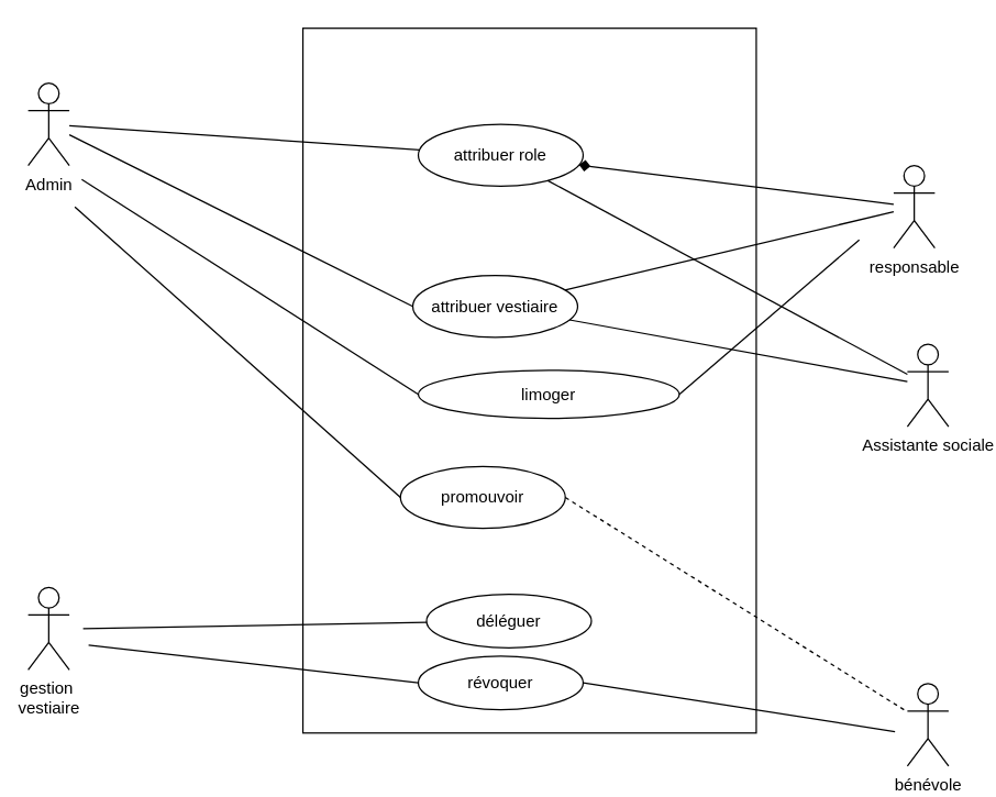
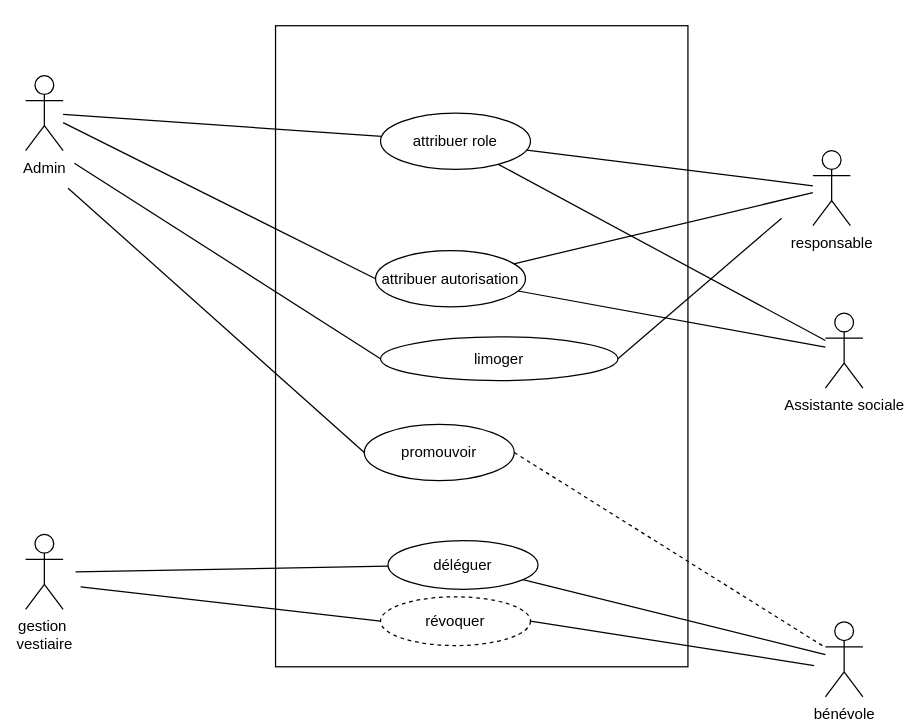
- <mxCell id="14" value="" style="endArrow=diamond;html=1;rounded=0;" parent="1" source="6" target="3" edge="1"><mxGeometry width="50" height="50" relative="1" as="geometry"><mxPoint x="340" y="270" as="sourcePoint" /><mxPoint x="390" y="220" as="targetPoint" /></mxGeometry></mxCell>
+ <mxCell id="14" value="" style="endArrow=none;html=1;rounded=0;" parent="1" source="6" target="3" edge="1"><mxGeometry width="50" height="50" relative="1" as="geometry"><mxPoint x="340" y="270" as="sourcePoint" /><mxPoint x="390" y="220" as="targetPoint" /></mxGeometry></mxCell>
- <mxCell id="8" value="attribuer vestiaire" style="ellipse;whiteSpace=wrap;html=1;" parent="1" vertex="1"><mxGeometry x="300" y="200" width="120" height="45" as="geometry" /></mxCell>
+ <mxCell id="8" value="attribuer autorisation" style="ellipse;whiteSpace=wrap;html=1;" parent="1" vertex="1"><mxGeometry x="300" y="200" width="120" height="45" as="geometry" /></mxCell>
+ <mxCell id="16" value="" style="endArrow=none;html=1;rounded=0;" parent="1" source="9" target="10" edge="1"><mxGeometry width="50" height="50" relative="1" as="geometry"><mxPoint x="340" y="397" as="sourcePoint" /><mxPoint x="390" y="347" as="targetPoint" /></mxGeometry></mxCell>
- <mxCell id="22" value="révoquer" style="ellipse;whiteSpace=wrap;html=1;" vertex="1" parent="1"><mxGeometry x="304" y="477" width="120" height="39" as="geometry" /></mxCell>
+ <mxCell id="22" value="révoquer" style="ellipse;whiteSpace=wrap;html=1;dashed=1;" vertex="1" parent="1"><mxGeometry x="304" y="477" width="120" height="39" as="geometry" /></mxCell>
